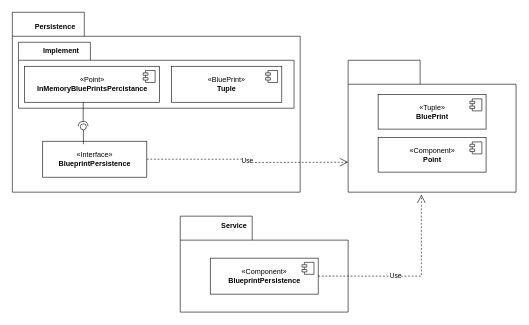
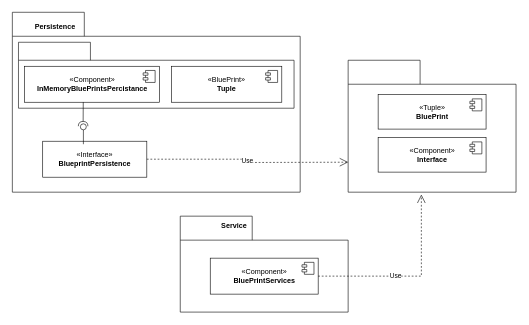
- <mxCell id="17" value="&lt;b&gt;Implement&lt;/b&gt;" style="text;html=1;strokeColor=none;fillColor=none;align=center;verticalAlign=middle;whiteSpace=wrap;rounded=0;" vertex="1" parent="14"><mxGeometry x="30.638" y="45" width="61.277" height="30" as="geometry" /></mxCell>
- <mxCell id="18" value="«Point»&lt;br&gt;&lt;b style=&quot;border-color: var(--border-color);&quot;&gt;InMemoryBluePrintsPercistance&lt;/b&gt;" style="html=1;dropTarget=0;" vertex="1" parent="14"><mxGeometry y="85" width="224.681" height="60" as="geometry" /></mxCell>
+ <mxCell id="18" value="«Component»&lt;br&gt;&lt;b style=&quot;border-color: var(--border-color);&quot;&gt;InMemoryBluePrintsPercistance&lt;/b&gt;" style="html=1;dropTarget=0;" vertex="1" parent="14"><mxGeometry y="85" width="224.681" height="60" as="geometry" /></mxCell>
- <mxCell id="6" value="«Component»&lt;br&gt;&lt;b style=&quot;border-color: var(--border-color);&quot;&gt;Point&lt;br&gt;&lt;/b&gt;" style="html=1;dropTarget=0;" vertex="1" parent="2"><mxGeometry x="50" y="129.13" width="180" height="57.391" as="geometry" /></mxCell>
+ <mxCell id="6" value="«Component»&lt;br&gt;&lt;b style=&quot;border-color: var(--border-color);&quot;&gt;Interface&lt;br&gt;&lt;/b&gt;" style="html=1;dropTarget=0;" vertex="1" parent="2"><mxGeometry x="50" y="129.13" width="180" height="57.391" as="geometry" /></mxCell>
- <mxCell id="26" value="«Component»&lt;br&gt;&lt;b&gt;BlueprintPersistence&lt;/b&gt;" style="html=1;dropTarget=0;" vertex="1" parent="23"><mxGeometry x="50" y="70" width="180" height="60" as="geometry" /></mxCell>
+ <mxCell id="26" value="«Component»&lt;br&gt;&lt;b&gt;BluePrintServices&lt;/b&gt;" style="html=1;dropTarget=0;" vertex="1" parent="23"><mxGeometry x="50" y="70" width="180" height="60" as="geometry" /></mxCell>
